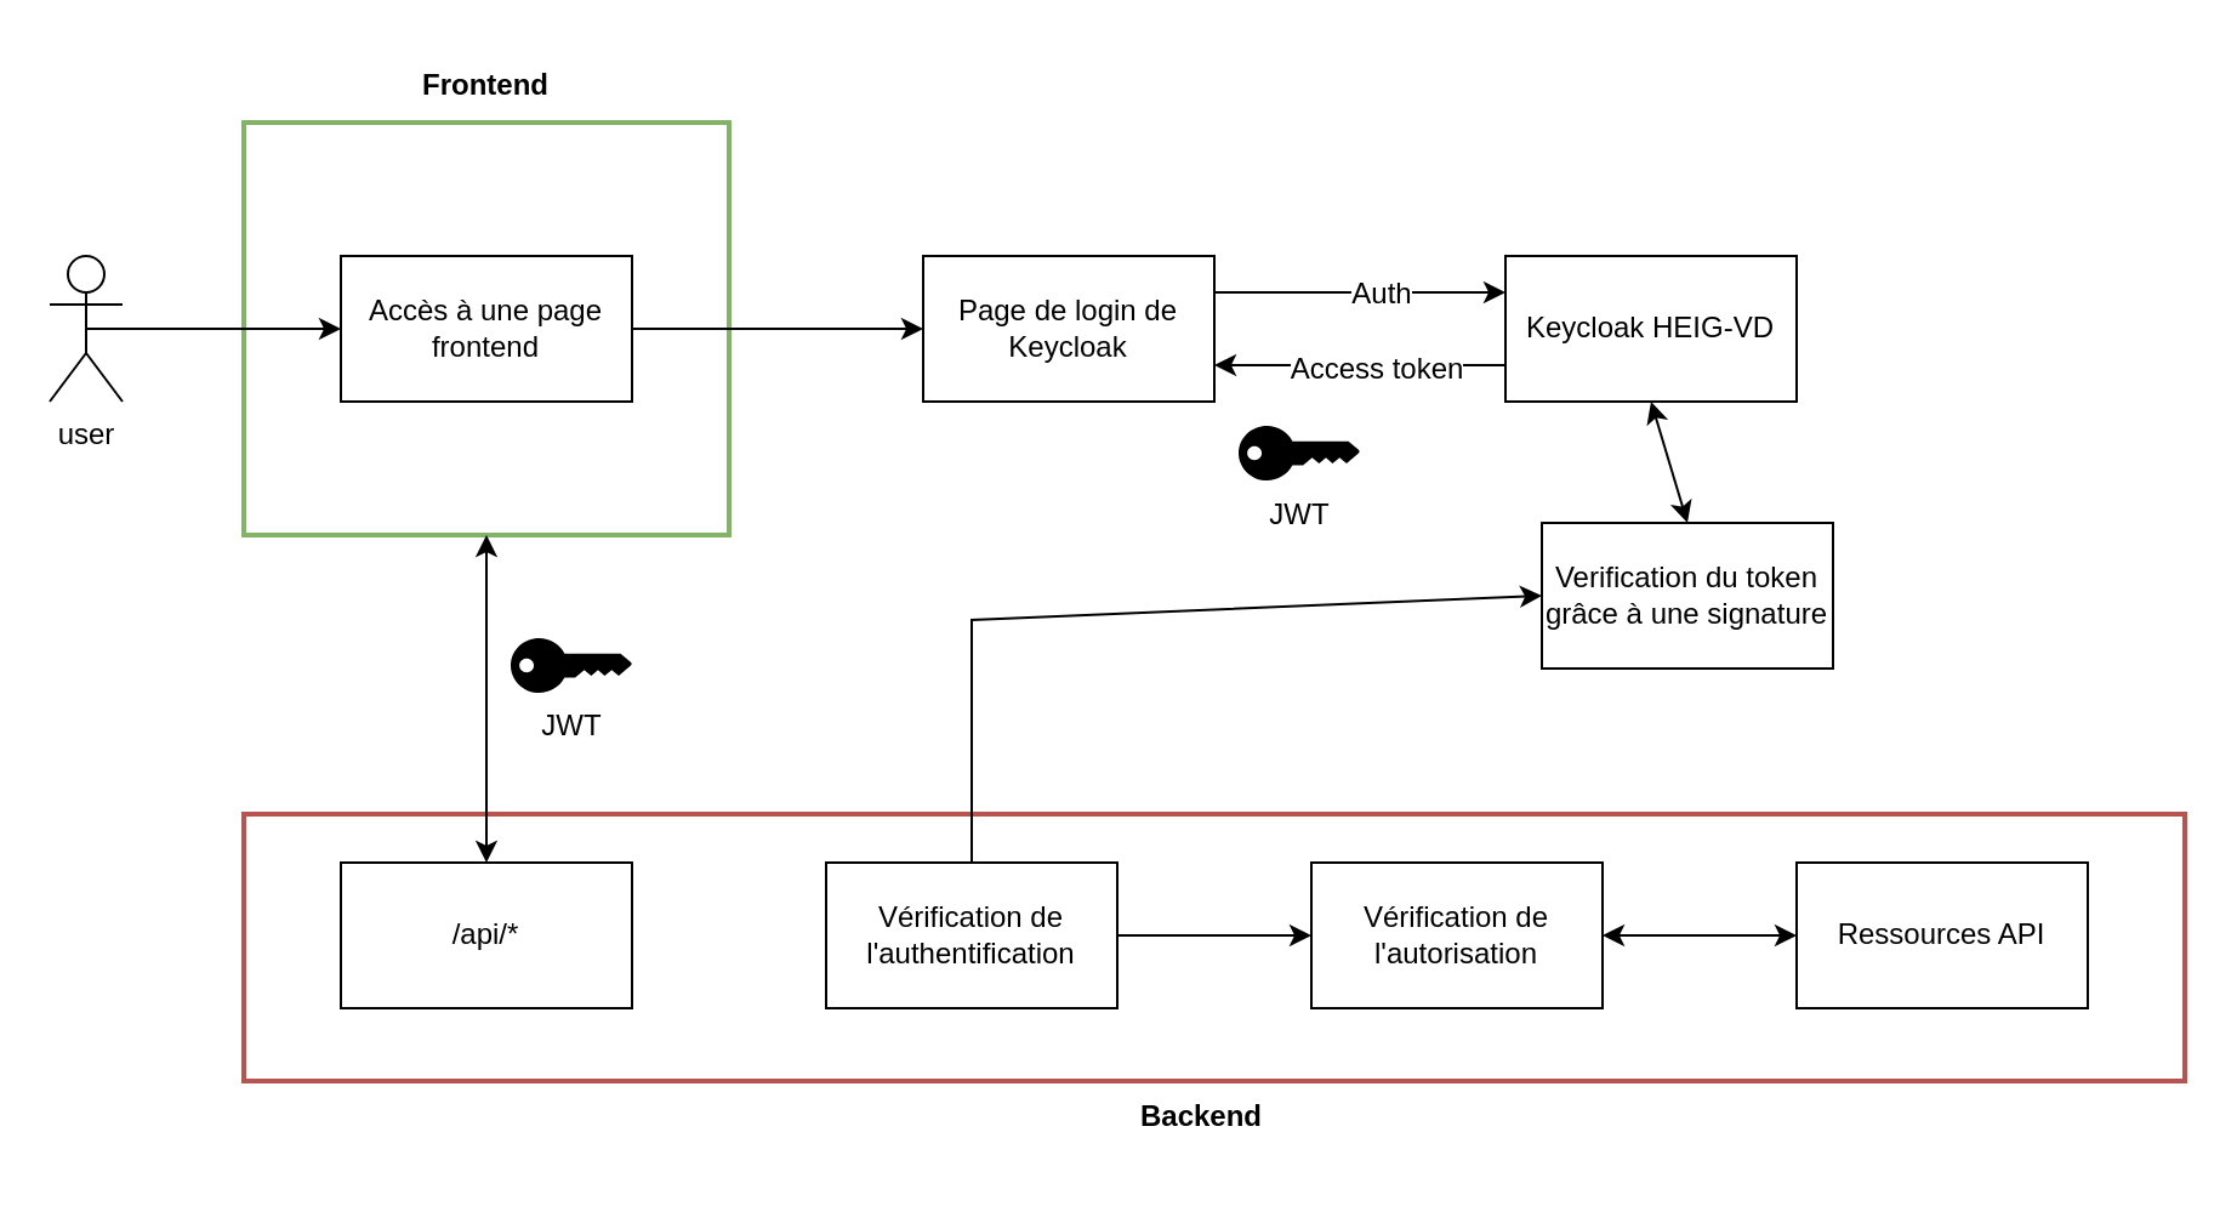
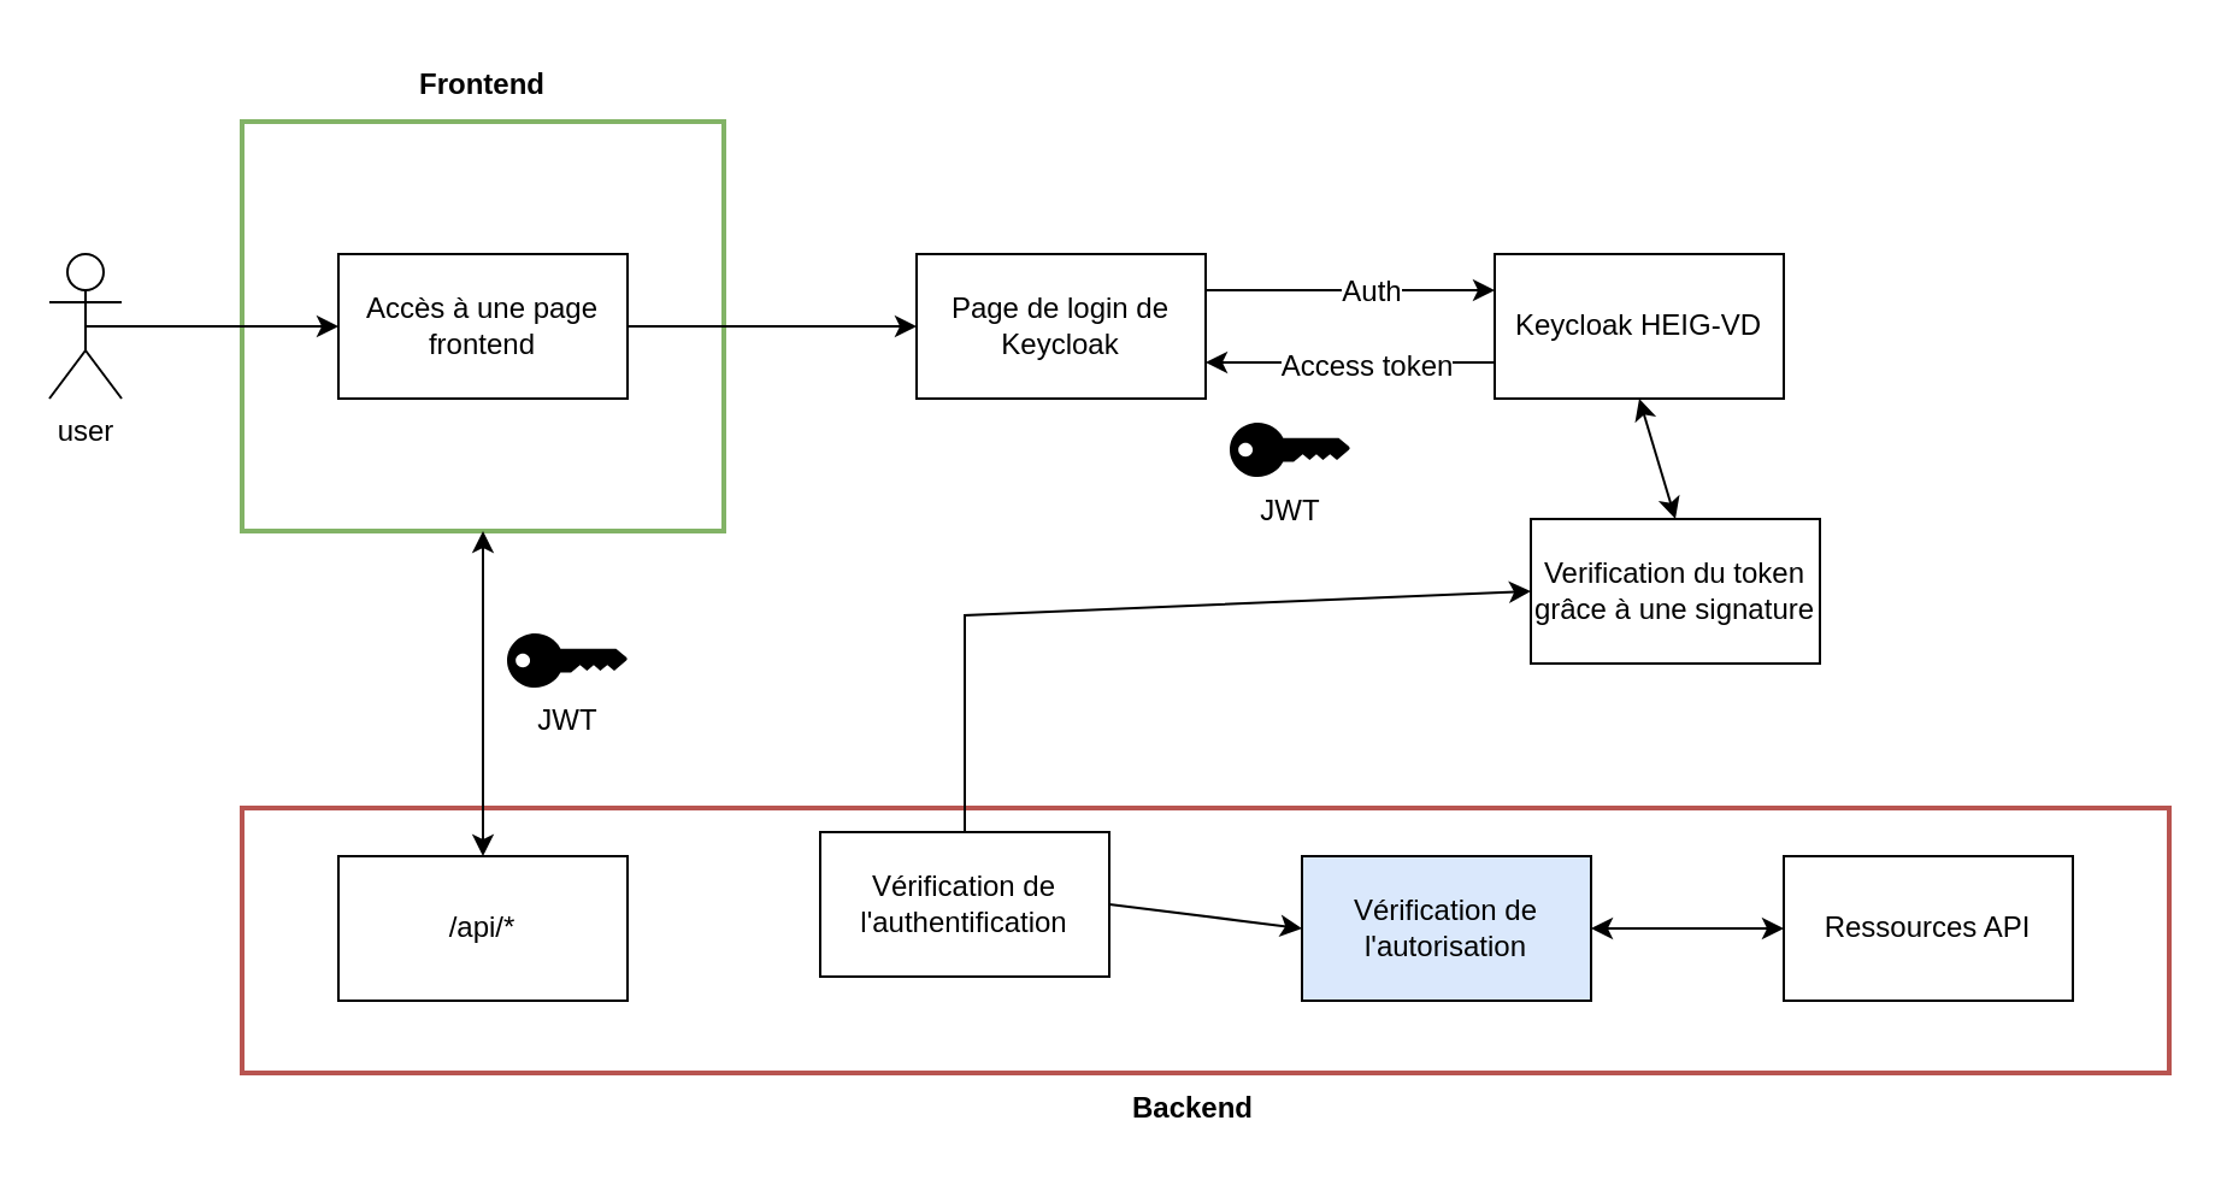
- <mxCell id="22" value="Vérification de l'authentification" style="rounded=0;whiteSpace=wrap;html=1;" vertex="1" parent="1"><mxGeometry x="340" y="355" width="120" height="60" as="geometry" /></mxCell>
+ <mxCell id="22" value="Vérification de l'authentification" style="rounded=0;whiteSpace=wrap;html=1;" vertex="1" parent="1"><mxGeometry x="340" y="345" width="120" height="60" as="geometry" /></mxCell>
- <mxCell id="18" value="Vérification de l'autorisation" style="rounded=0;whiteSpace=wrap;html=1;" parent="1" vertex="1"><mxGeometry x="540" y="355" width="120" height="60" as="geometry" /></mxCell>
+ <mxCell id="18" value="Vérification de l'autorisation" style="rounded=0;whiteSpace=wrap;html=1;fillColor=#dae8fc;" parent="1" vertex="1"><mxGeometry x="540" y="355" width="120" height="60" as="geometry" /></mxCell>
